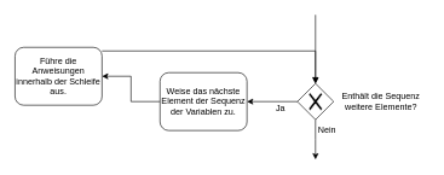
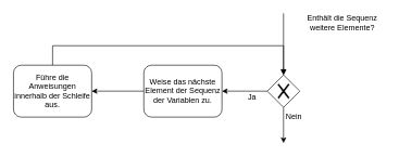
- <mxCell id="5" value="Führe die Anweisungen innerhalb der Schleife aus." style="shape=ext;rounded=1;html=1;whiteSpace=wrap;" vertex="1" parent="1"><mxGeometry x="20" y="65" width="120" height="80" as="geometry" /></mxCell>
+ <mxCell id="5" value="Führe die Anweisungen innerhalb der Schleife aus." style="shape=ext;rounded=1;html=1;whiteSpace=wrap;" vertex="1" parent="1"><mxGeometry x="20" y="100" width="120" height="80" as="geometry" /></mxCell>
- <mxCell id="12" value="Enthält die Sequenz weitere Elemente?" style="text;html=1;strokeColor=none;fillColor=none;align=center;verticalAlign=middle;whiteSpace=wrap;rounded=0;" parent="1" vertex="1"><mxGeometry x="459.5" y="120" width="130" height="40" as="geometry" /></mxCell>
+ <mxCell id="12" value="Enthält die Sequenz weitere Elemente?" style="text;html=1;strokeColor=none;fillColor=none;align=center;verticalAlign=middle;whiteSpace=wrap;rounded=0;" parent="1" vertex="1"><mxGeometry x="459.5" y="15" width="130" height="40" as="geometry" /></mxCell>
